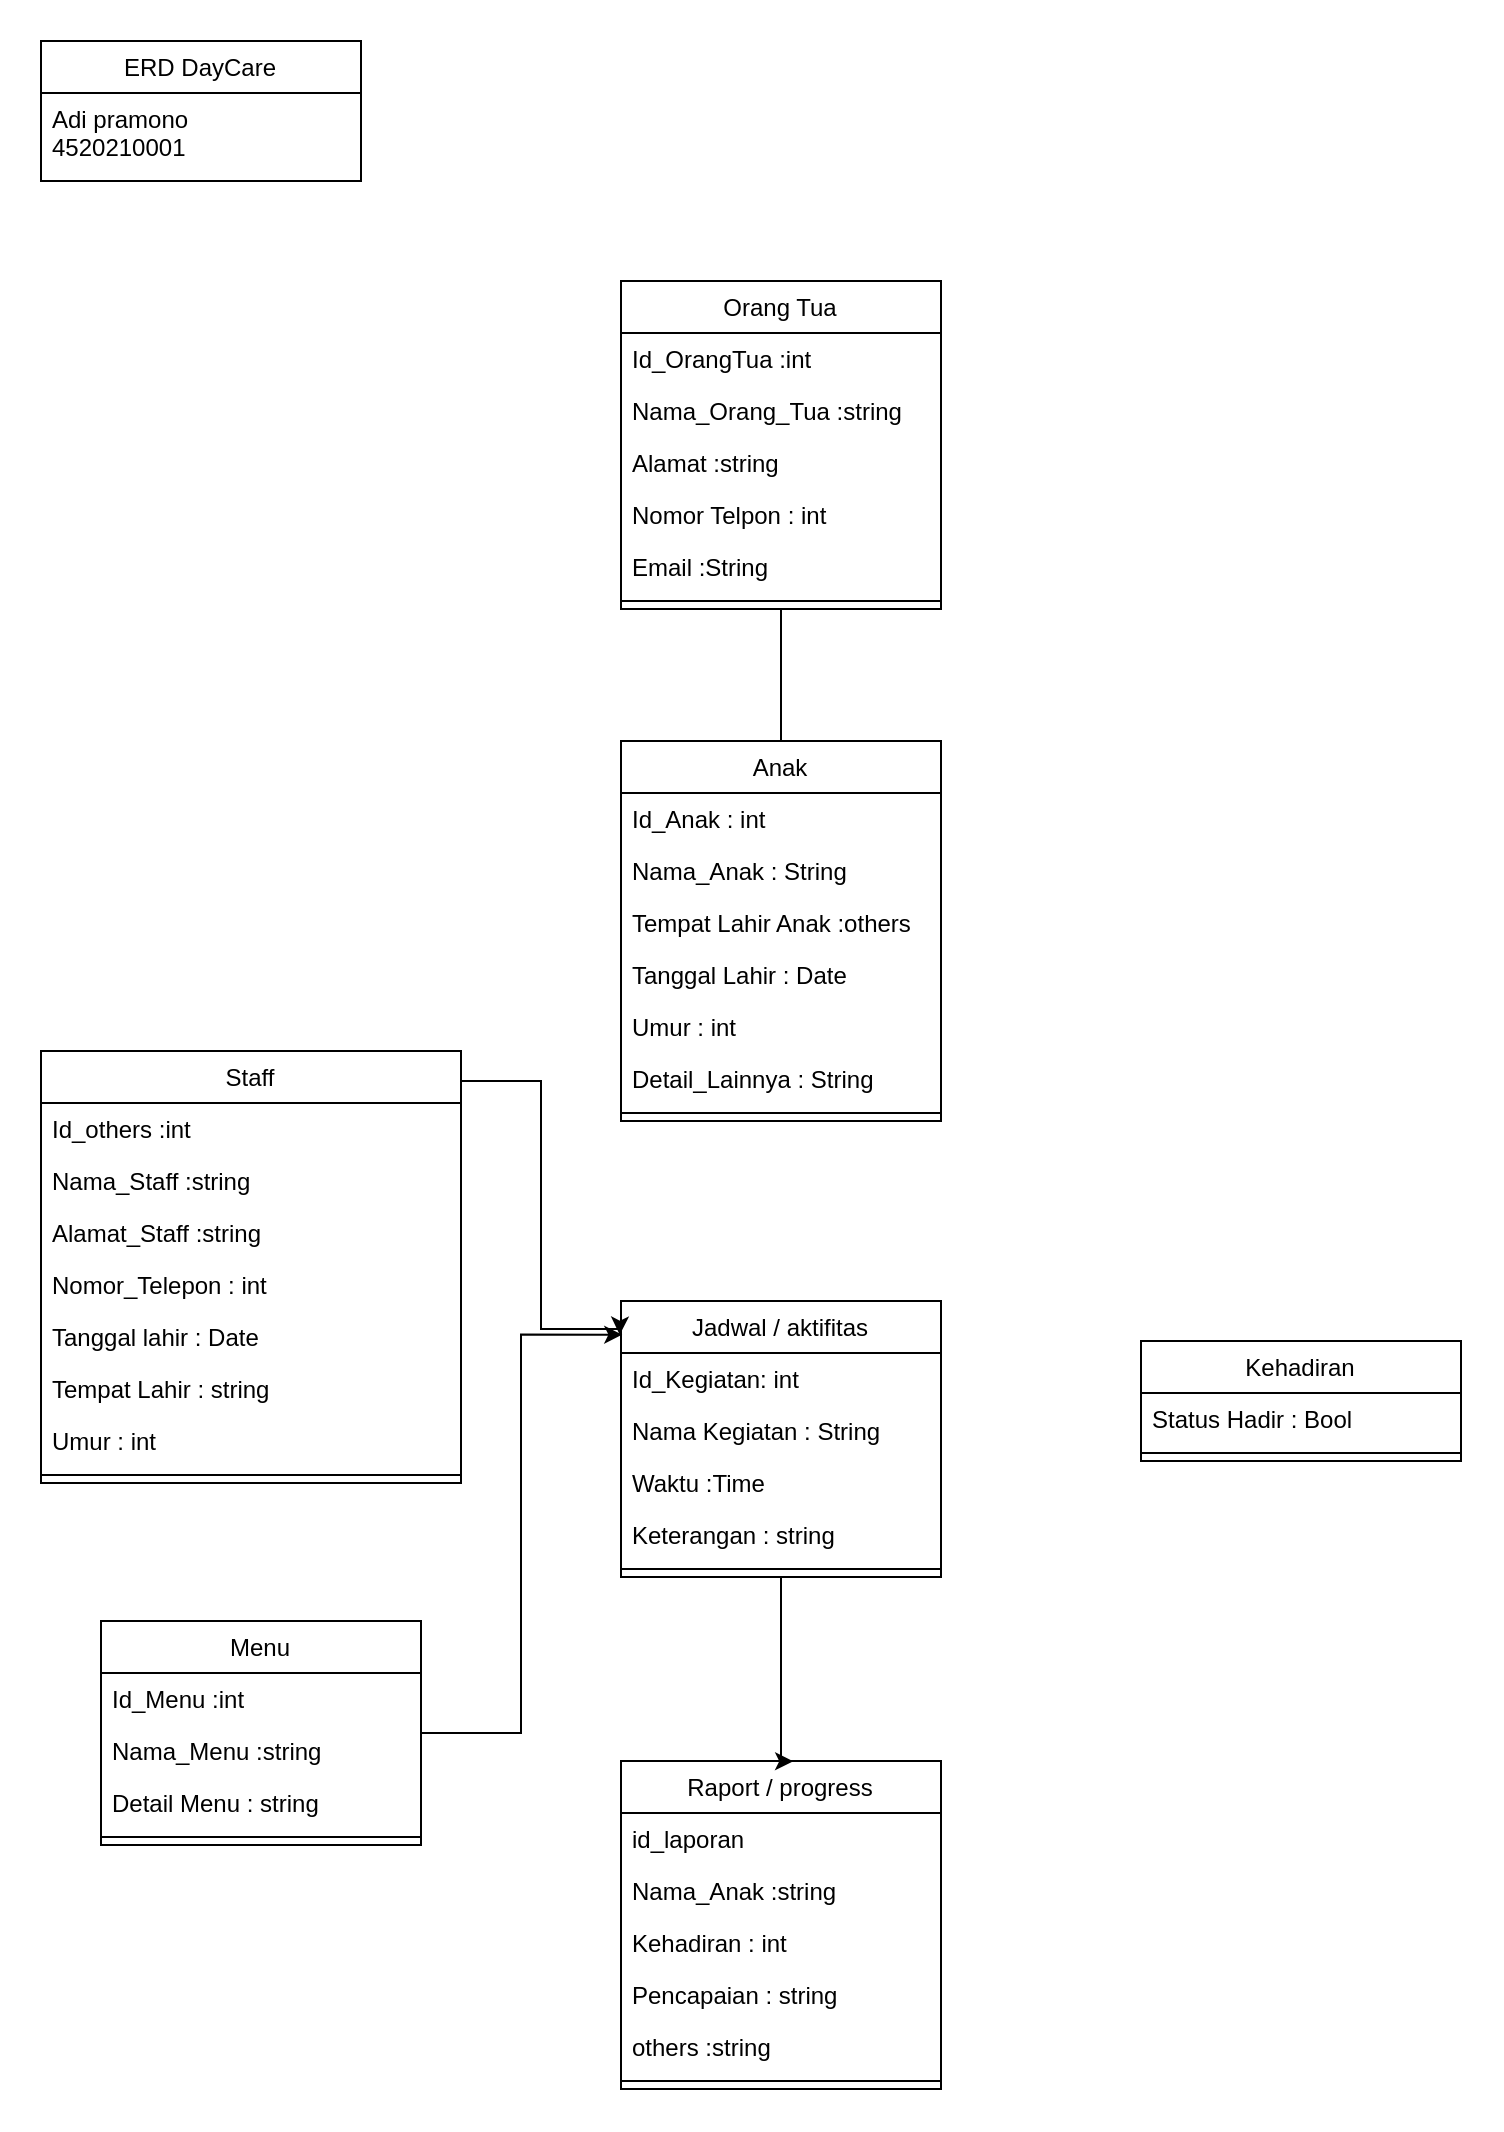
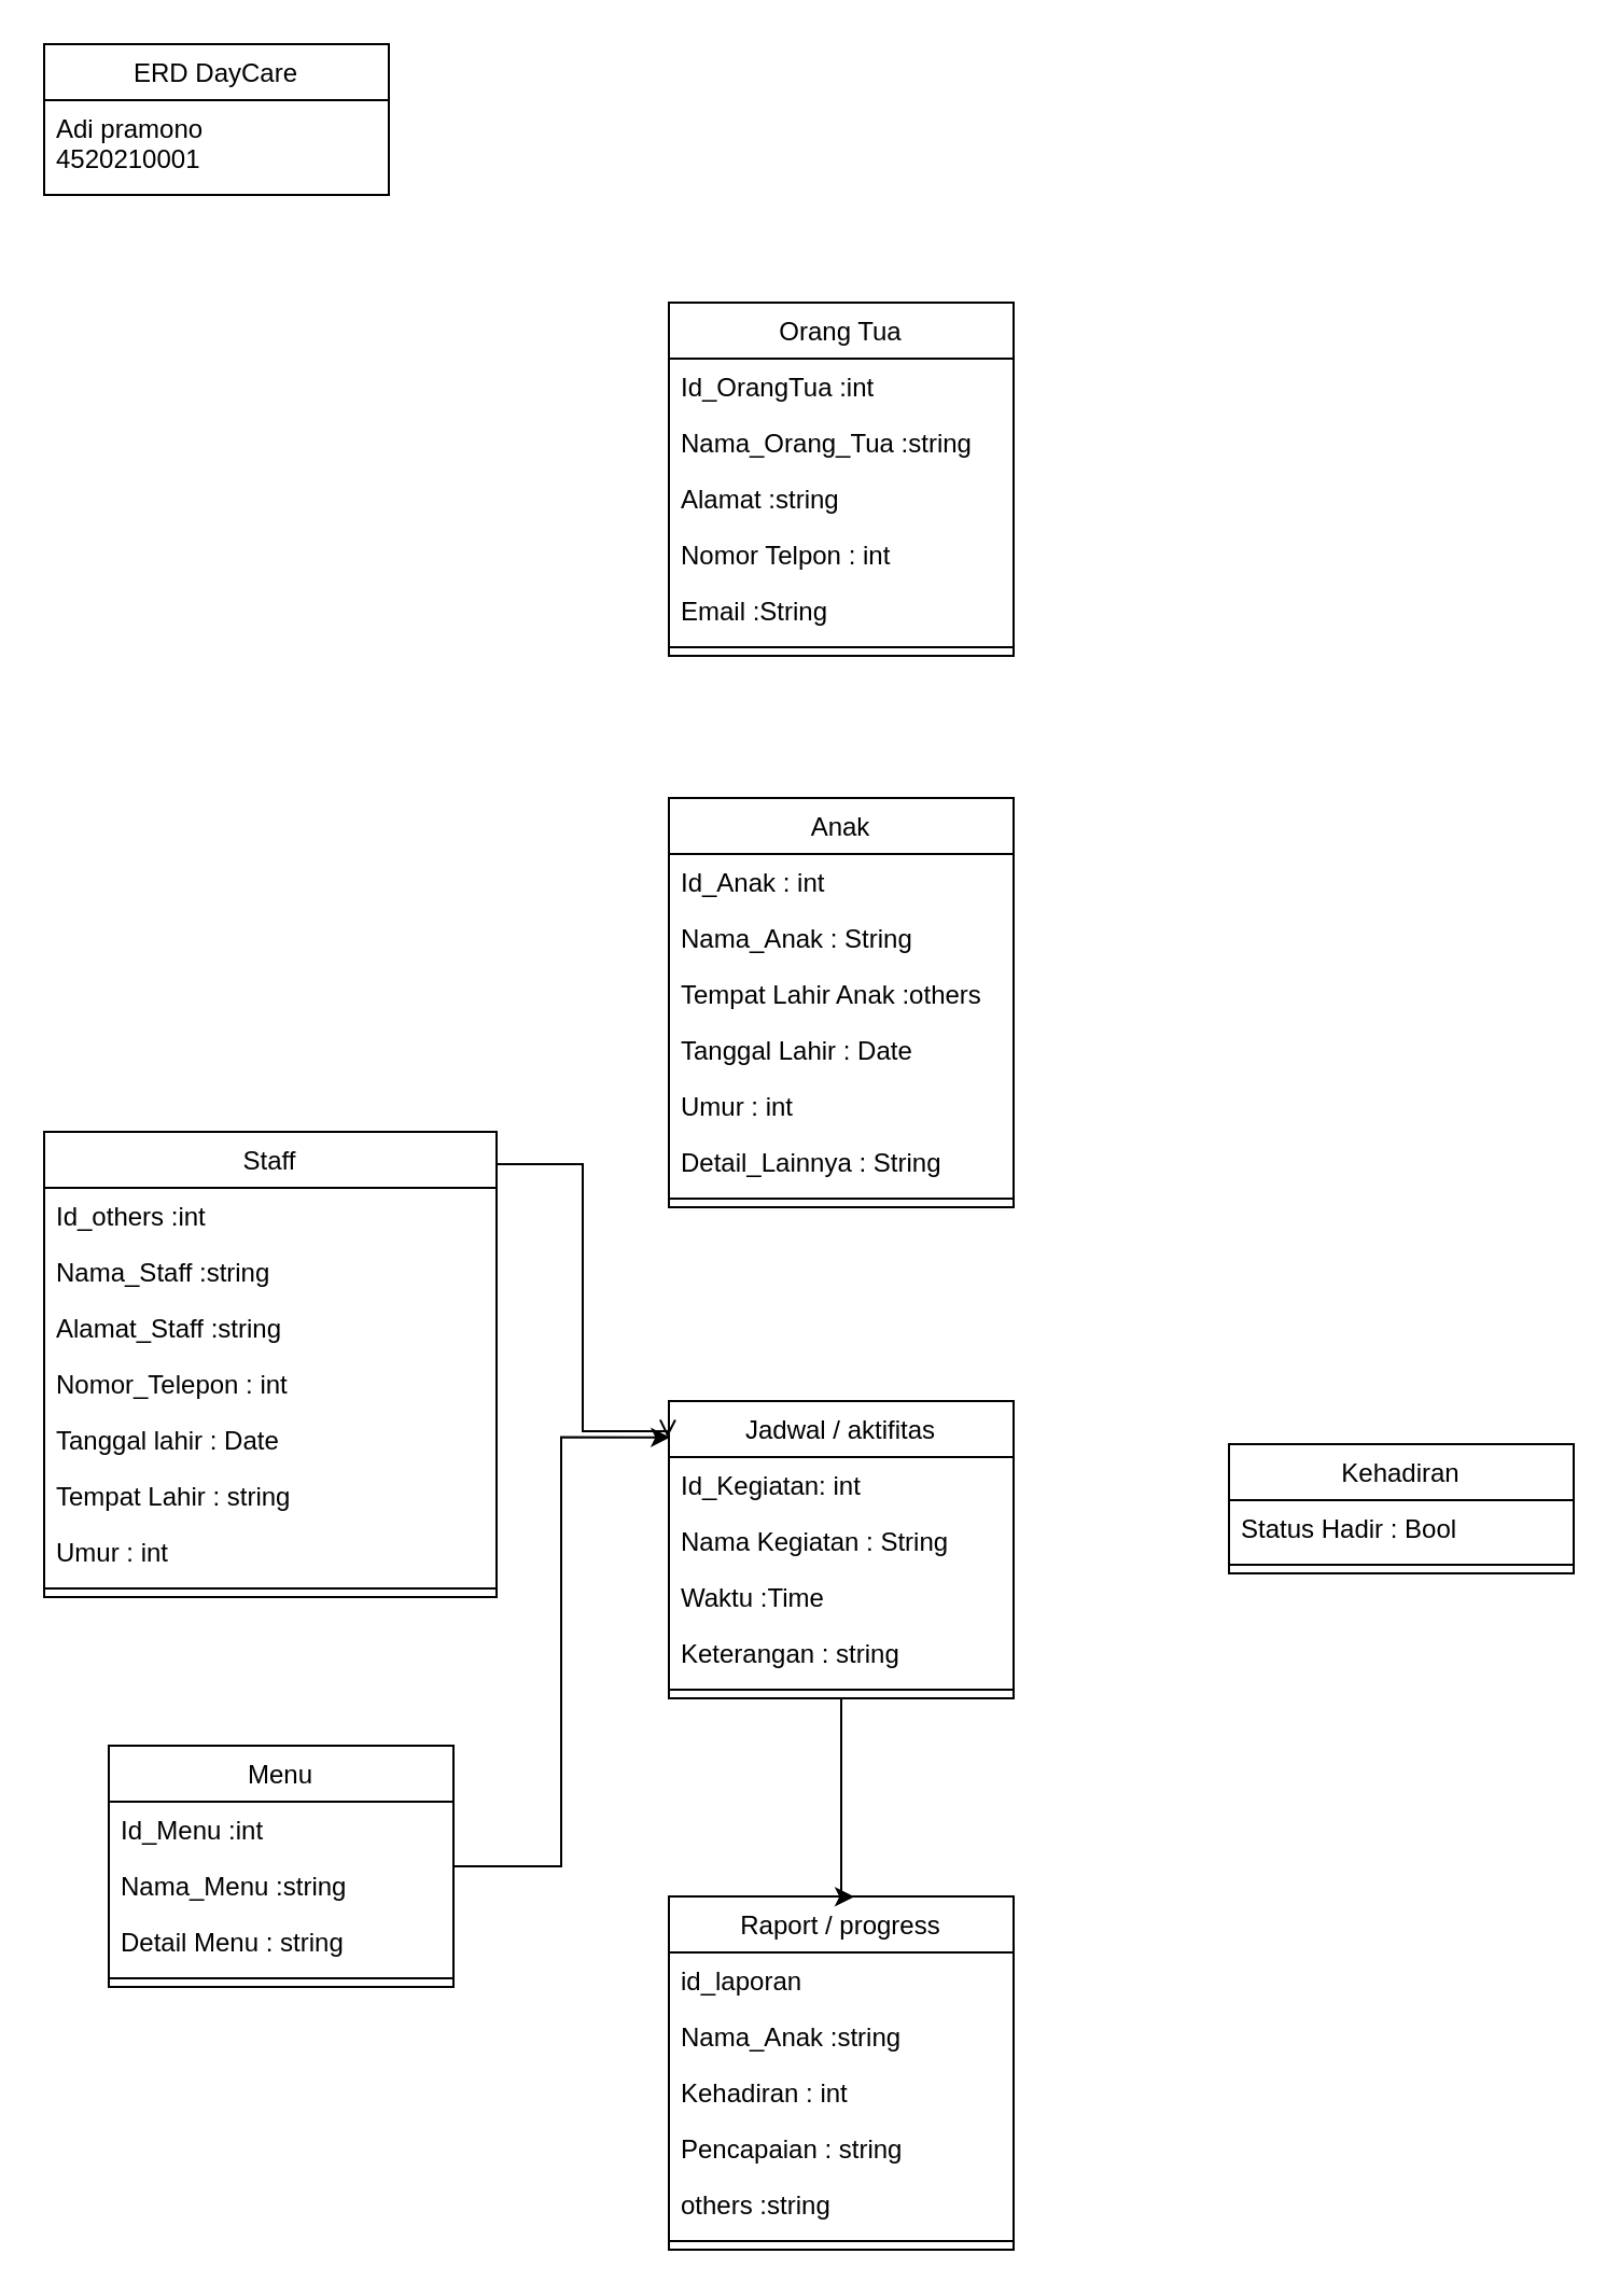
- <mxCell id="17" value="" style="edgeStyle=orthogonalEdgeStyle;rounded=0;orthogonalLoop=1;jettySize=auto;html=1;" parent="1" source="18" target="40" edge="1"><mxGeometry relative="1" as="geometry"><Array as="points"><mxPoint x="390" y="360" /><mxPoint x="390" y="360" /></Array></mxGeometry></mxCell>
- <mxCell id="48" style="edgeStyle=orthogonalEdgeStyle;rounded=0;orthogonalLoop=1;jettySize=auto;html=1;exitX=1;exitY=0;exitDx=0;exitDy=0;entryX=-0.004;entryY=0.122;entryDx=0;entryDy=0;entryPerimeter=0;" edge="1" parent="1" source="2" target="11"><mxGeometry relative="1" as="geometry"><Array as="points"><mxPoint x="230" y="540" /><mxPoint x="270" y="540" /><mxPoint x="270" y="664" /></Array></mxGeometry></mxCell>
+ <mxCell id="48" style="edgeStyle=orthogonalEdgeStyle;rounded=0;orthogonalLoop=1;jettySize=auto;html=1;exitX=1;exitY=0;exitDx=0;exitDy=0;entryX=-0.004;entryY=0.122;entryDx=0;entryDy=0;entryPerimeter=0;endArrow=open;" edge="1" parent="1" source="2" target="11"><mxGeometry relative="1" as="geometry"><Array as="points"><mxPoint x="230" y="540" /><mxPoint x="270" y="540" /><mxPoint x="270" y="664" /></Array></mxGeometry></mxCell>
